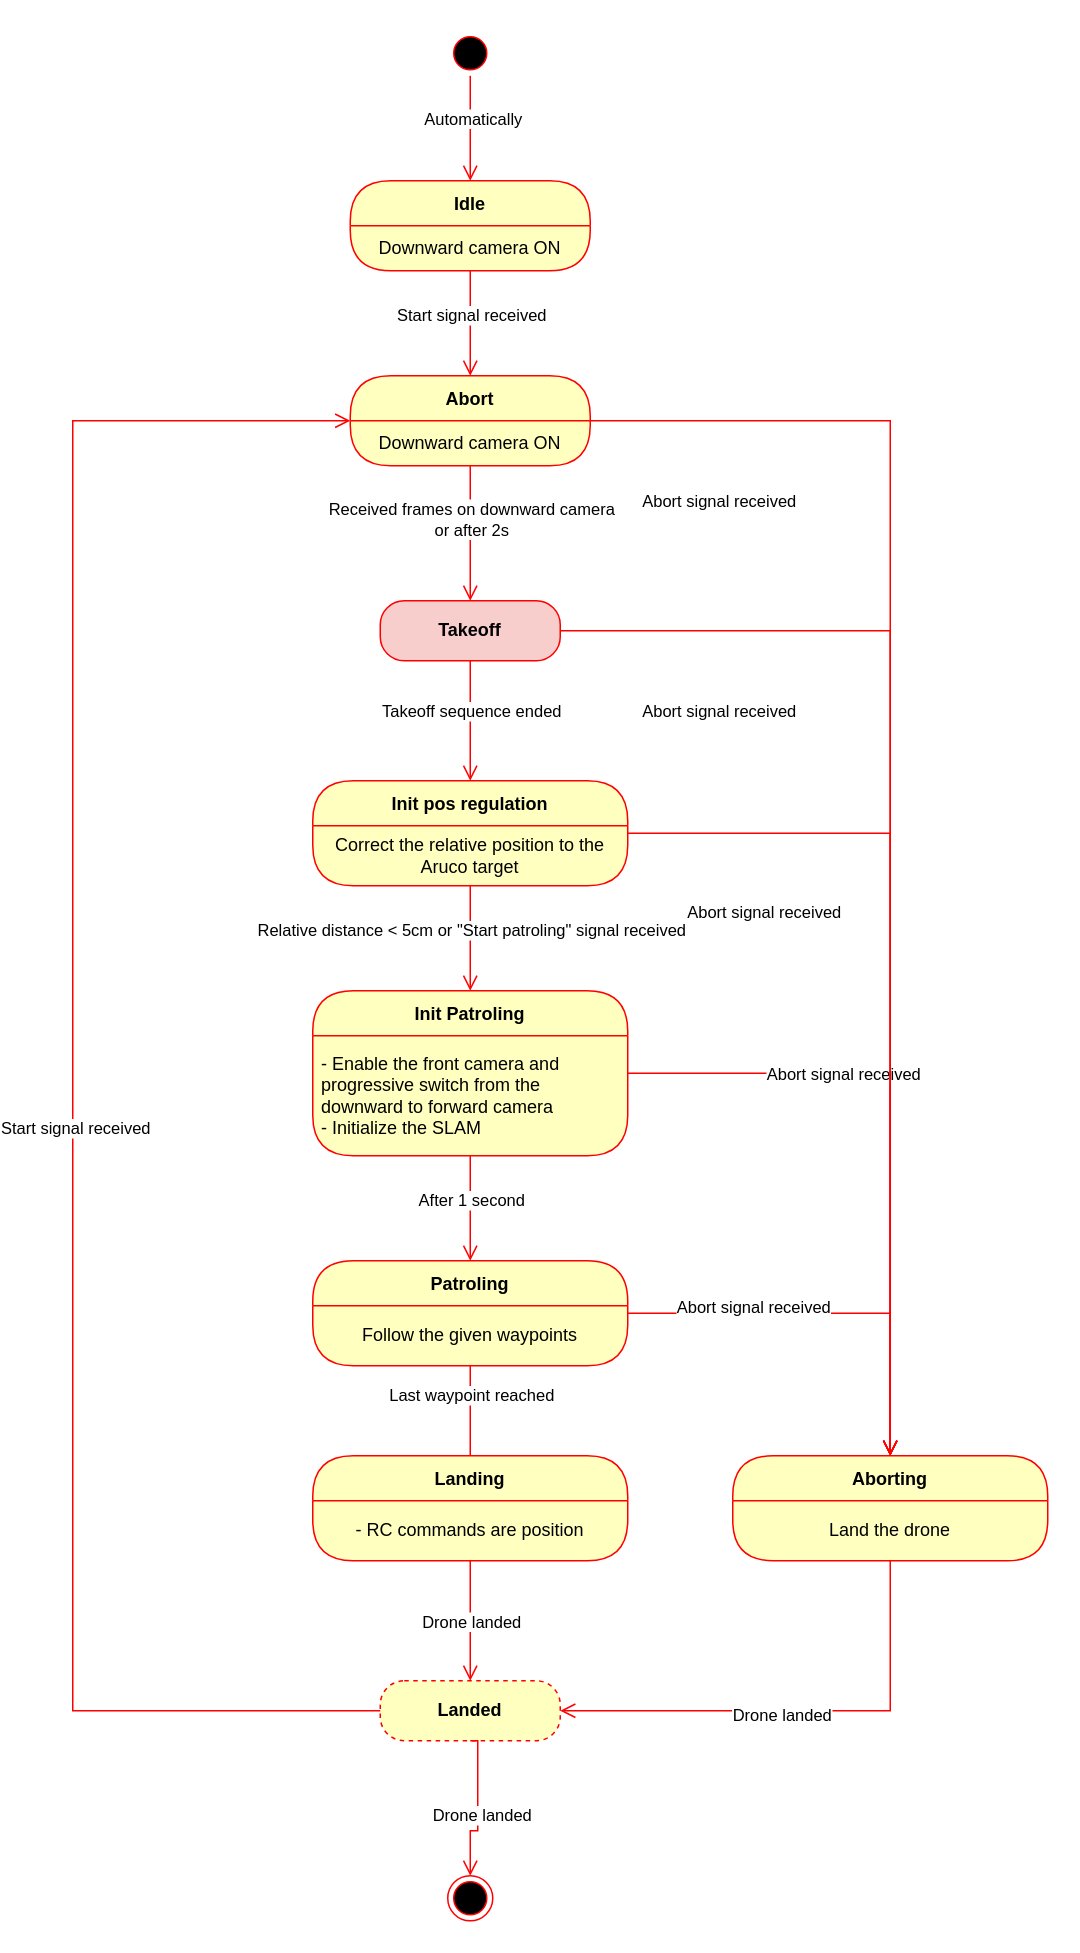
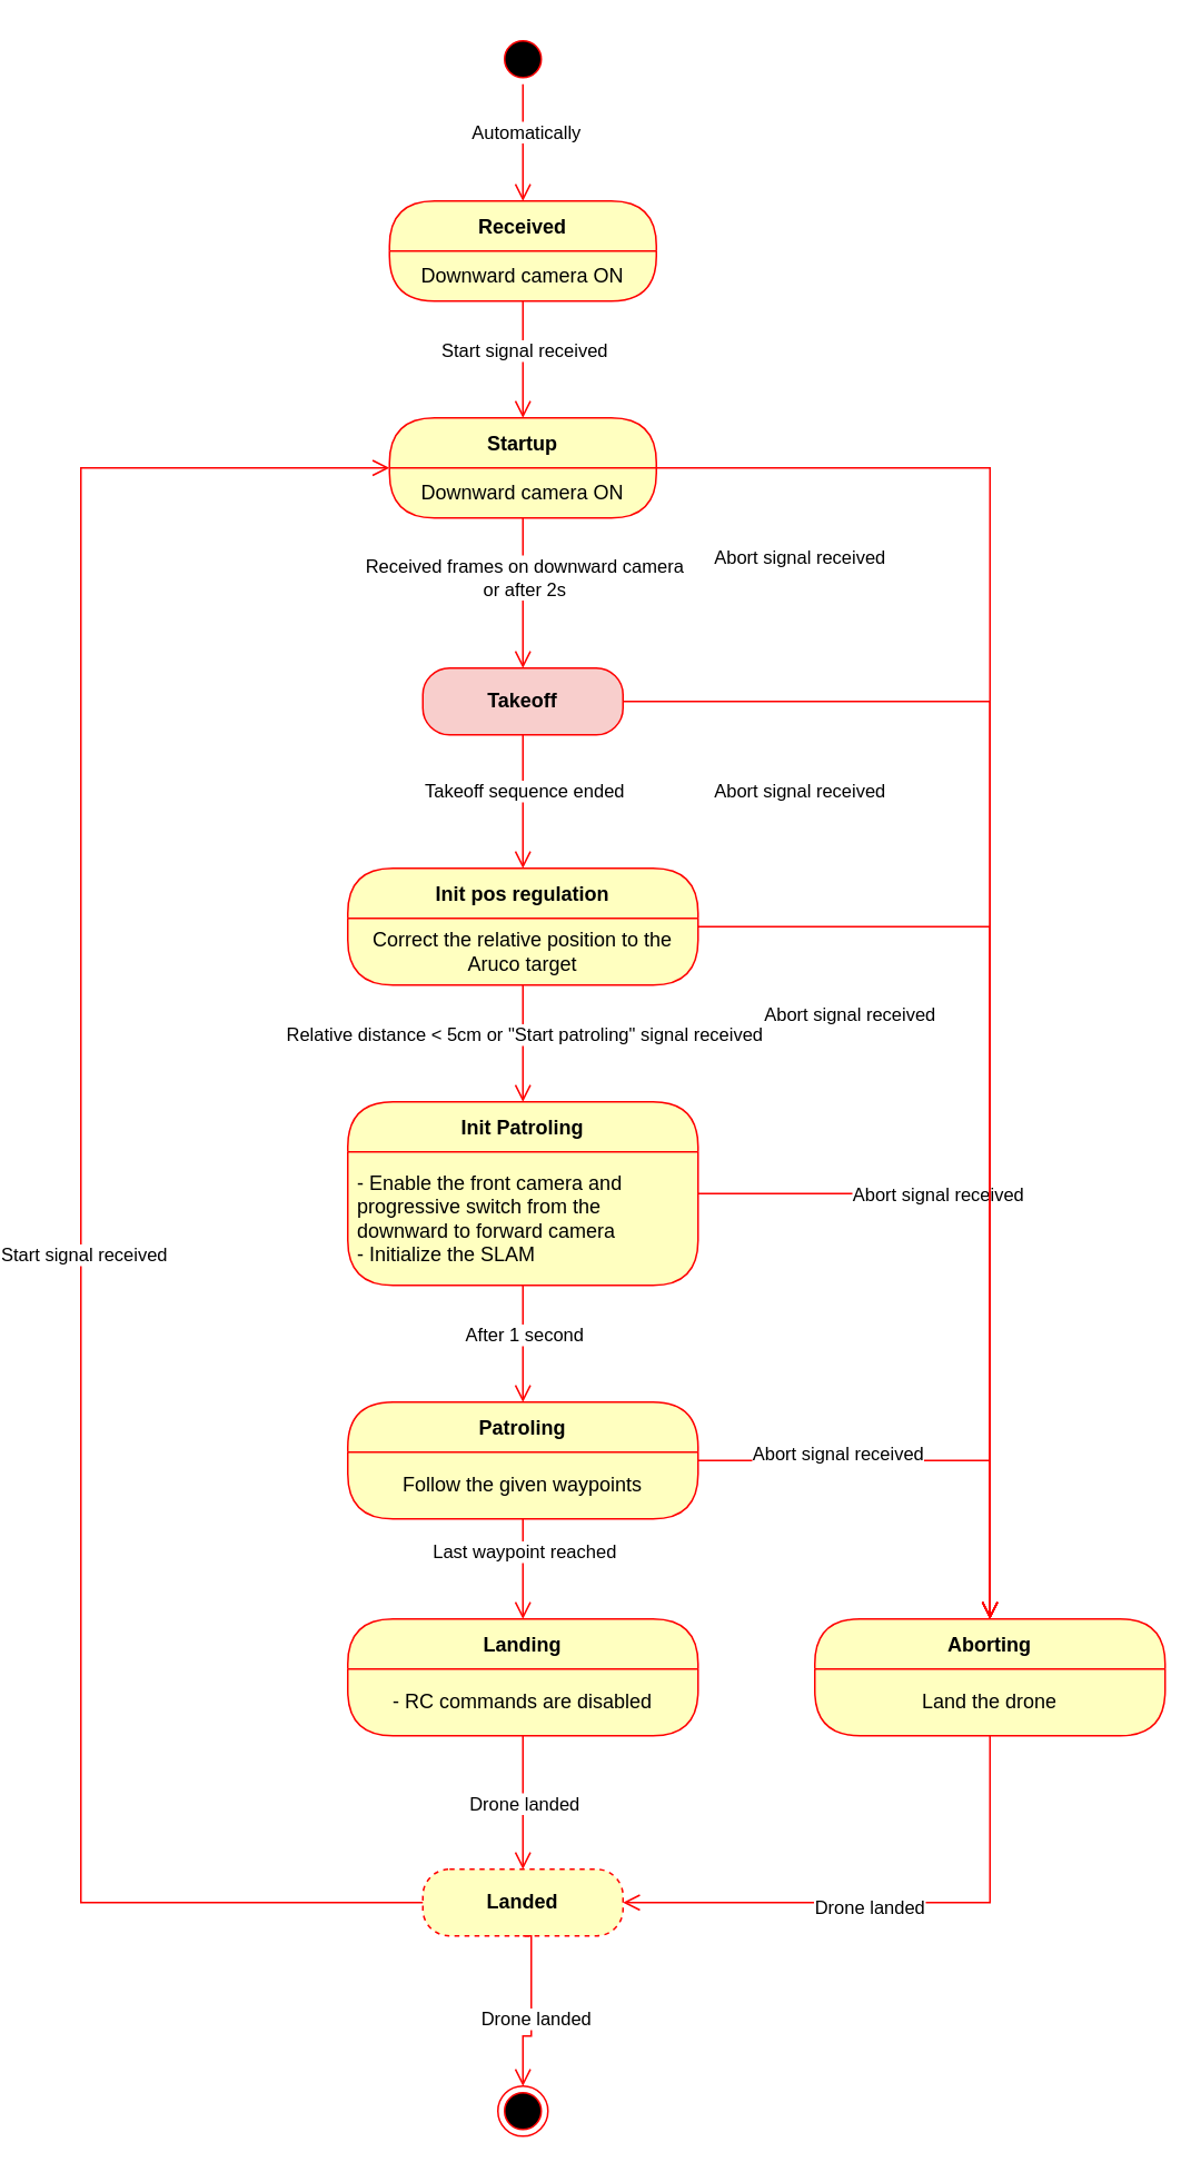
- <mxCell id="46" value="Idle" style="swimlane;fontStyle=1;align=center;verticalAlign=middle;childLayout=stackLayout;horizontal=1;startSize=30;horizontalStack=0;resizeParent=0;resizeLast=1;container=0;fontColor=#000000;collapsible=0;rounded=1;arcSize=30;strokeColor=#ff0000;fillColor=#ffffc0;swimlaneFillColor=#ffffc0;dropTarget=0;" vertex="1" parent="1"><mxGeometry x="205" y="120" width="160" height="60" as="geometry" /></mxCell>
+ <mxCell id="46" value="Received" style="swimlane;fontStyle=1;align=center;verticalAlign=middle;childLayout=stackLayout;horizontal=1;startSize=30;horizontalStack=0;resizeParent=0;resizeLast=1;container=0;fontColor=#000000;collapsible=0;rounded=1;arcSize=30;strokeColor=#ff0000;fillColor=#ffffc0;swimlaneFillColor=#ffffc0;dropTarget=0;" vertex="1" parent="1"><mxGeometry x="205" y="120" width="160" height="60" as="geometry" /></mxCell>
- <mxCell id="6" value="Abort" style="swimlane;fontStyle=1;align=center;verticalAlign=middle;childLayout=stackLayout;horizontal=1;startSize=30;horizontalStack=0;resizeParent=0;resizeLast=1;container=0;fontColor=#000000;collapsible=0;rounded=1;arcSize=30;strokeColor=#ff0000;fillColor=#ffffc0;swimlaneFillColor=#ffffc0;dropTarget=0;" vertex="1" parent="1"><mxGeometry x="205" y="250" width="160" height="60" as="geometry" /></mxCell>
+ <mxCell id="6" value="Startup" style="swimlane;fontStyle=1;align=center;verticalAlign=middle;childLayout=stackLayout;horizontal=1;startSize=30;horizontalStack=0;resizeParent=0;resizeLast=1;container=0;fontColor=#000000;collapsible=0;rounded=1;arcSize=30;strokeColor=#ff0000;fillColor=#ffffc0;swimlaneFillColor=#ffffc0;dropTarget=0;" vertex="1" parent="1"><mxGeometry x="205" y="250" width="160" height="60" as="geometry" /></mxCell>
- <mxCell id="23" value="" style="edgeStyle=orthogonalEdgeStyle;html=1;verticalAlign=bottom;endArrow=none;endSize=8;strokeColor=#ff0000;rounded=0;entryX=0.5;entryY=0;entryDx=0;entryDy=0;exitX=0.5;exitY=1;exitDx=0;exitDy=0;" edge="1" parent="1" source="18" target="35"><mxGeometry relative="1" as="geometry"><mxPoint x="295" y="850" as="targetPoint" /><mxPoint x="370" y="950" as="sourcePoint" /></mxGeometry></mxCell>
+ <mxCell id="23" value="" style="edgeStyle=orthogonalEdgeStyle;html=1;verticalAlign=bottom;endArrow=open;endSize=8;strokeColor=#ff0000;rounded=0;entryX=0.5;entryY=0;entryDx=0;entryDy=0;exitX=0.5;exitY=1;exitDx=0;exitDy=0;" edge="1" parent="1" source="18" target="35"><mxGeometry relative="1" as="geometry"><mxPoint x="295" y="850" as="targetPoint" /><mxPoint x="370" y="950" as="sourcePoint" /></mxGeometry></mxCell>
- <mxCell id="36" value="- RC commands are position" style="text;html=1;strokeColor=none;fillColor=none;align=center;verticalAlign=middle;spacingLeft=4;spacingRight=4;whiteSpace=wrap;overflow=hidden;rotatable=0;fontColor=#000000;" vertex="1" parent="35"><mxGeometry y="30" width="210" height="40" as="geometry" /></mxCell>
+ <mxCell id="36" value="- RC commands are disabled" style="text;html=1;strokeColor=none;fillColor=none;align=center;verticalAlign=middle;spacingLeft=4;spacingRight=4;whiteSpace=wrap;overflow=hidden;rotatable=0;fontColor=#000000;" vertex="1" parent="35"><mxGeometry y="30" width="210" height="40" as="geometry" /></mxCell>
